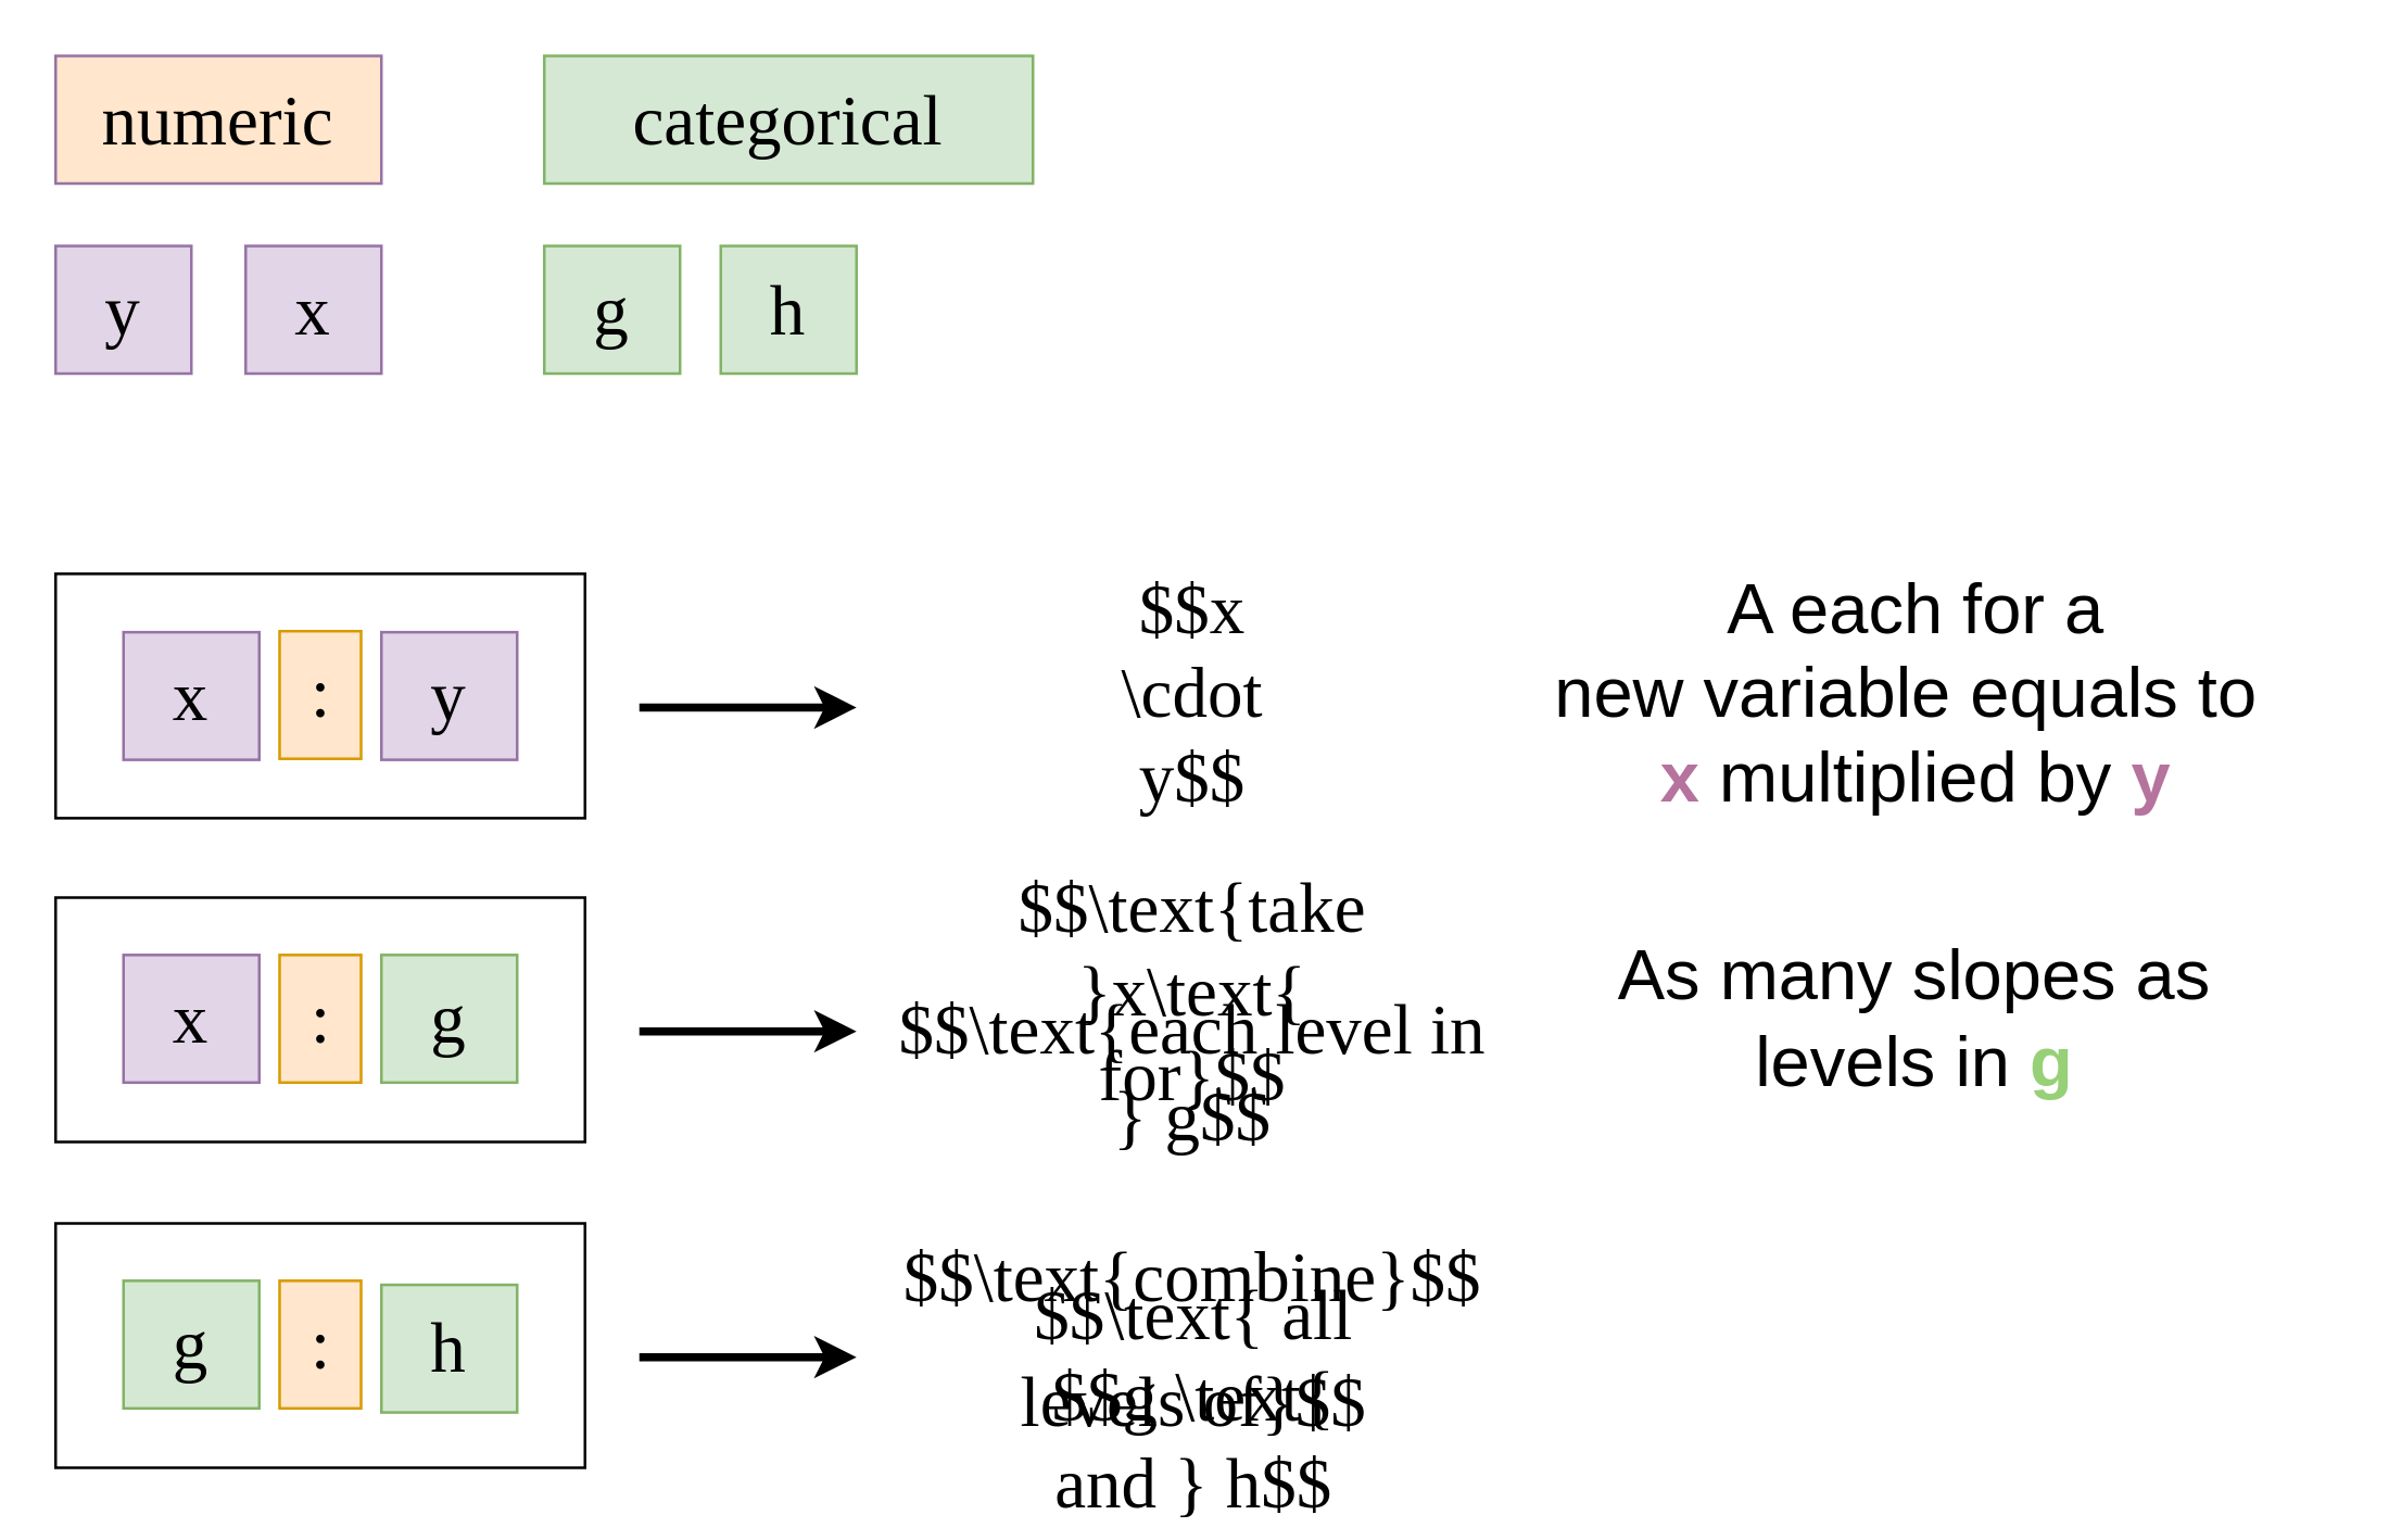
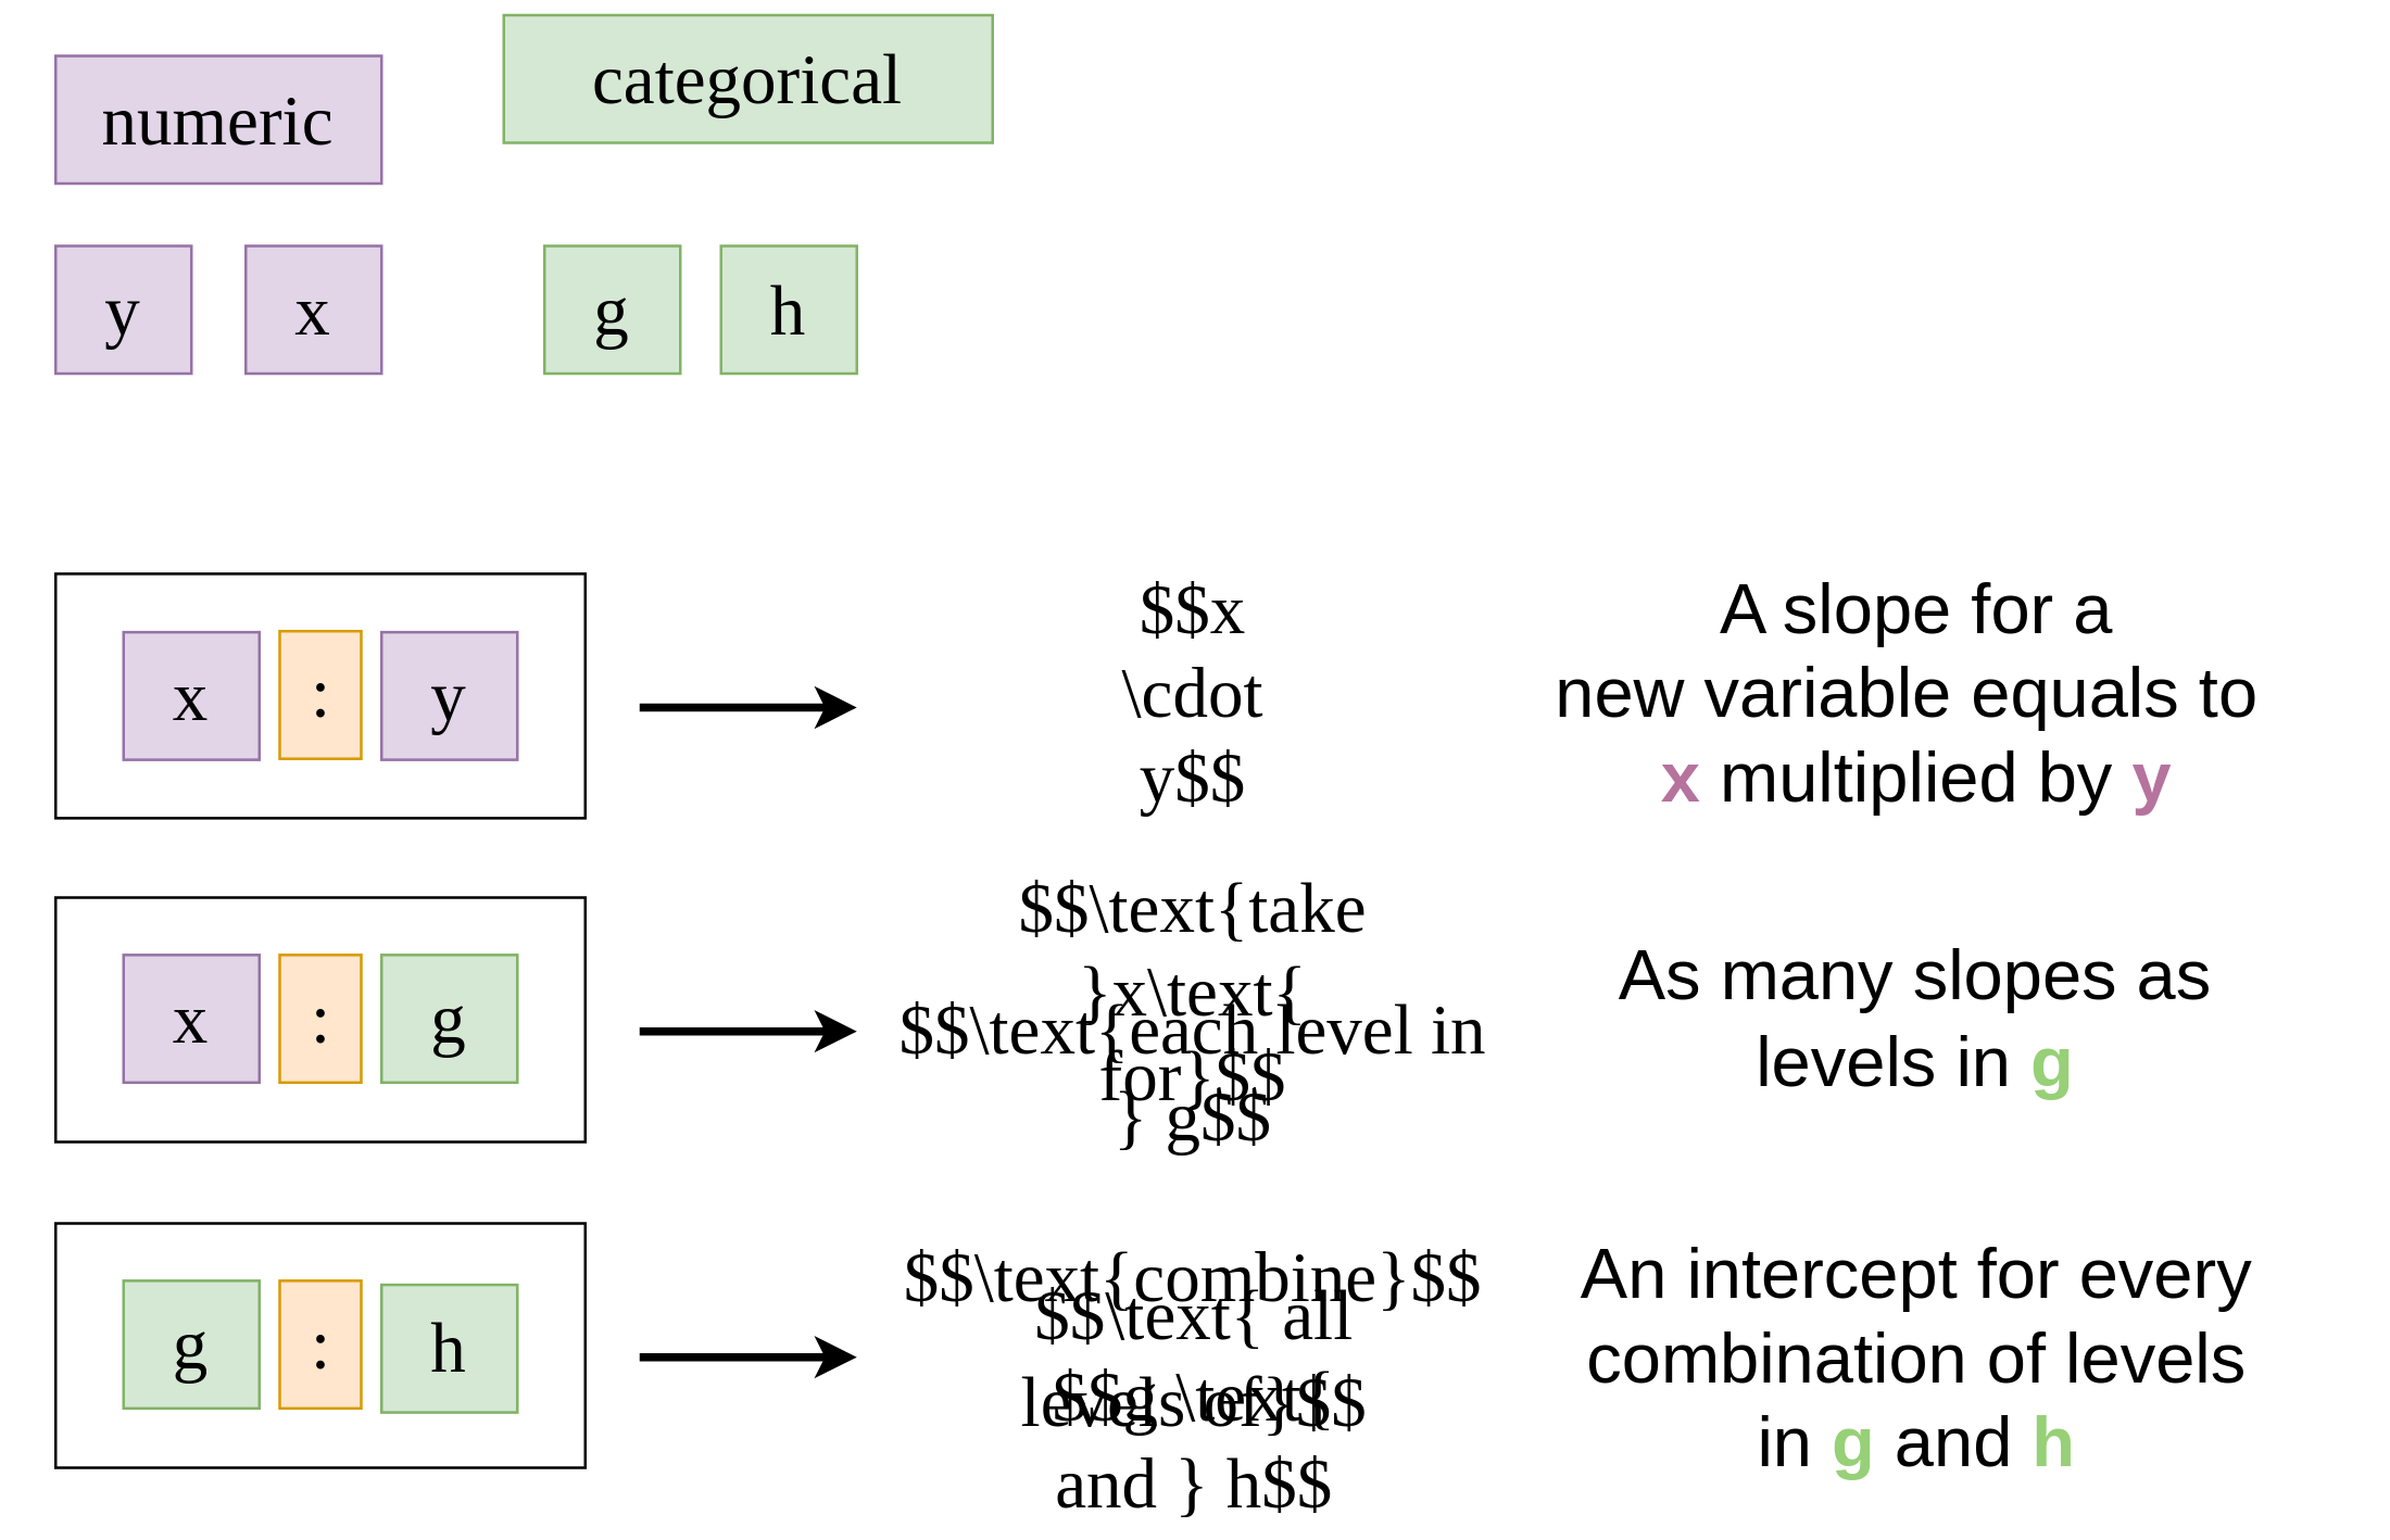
- <mxCell id="5" value="&lt;font style=&quot;font-size: 26px;&quot; face=&quot;Cascadia Code&quot;&gt;numeric&lt;/font&gt;" style="rounded=0;whiteSpace=wrap;html=1;strokeColor=#9673a6;fillColor=#ffe6cc;" parent="1" vertex="1"><mxGeometry x="20" y="20" width="120" height="47" as="geometry" /></mxCell>
+ <mxCell id="5" value="&lt;font style=&quot;font-size: 26px;&quot; face=&quot;Cascadia Code&quot;&gt;numeric&lt;/font&gt;" style="rounded=0;whiteSpace=wrap;html=1;strokeColor=#9673a6;fillColor=#e1d5e7;" parent="1" vertex="1"><mxGeometry x="20" y="20" width="120" height="47" as="geometry" /></mxCell>
- <mxCell id="8" value="&lt;font style=&quot;font-size: 26px;&quot; face=&quot;Cascadia Code&quot;&gt;categorical&lt;/font&gt;" style="rounded=0;whiteSpace=wrap;html=1;strokeColor=#82b366;fillColor=#d5e8d4;" parent="1" vertex="1"><mxGeometry x="200" y="20" width="180" height="47" as="geometry" /></mxCell>
+ <mxCell id="8" value="&lt;font style=&quot;font-size: 26px;&quot; face=&quot;Cascadia Code&quot;&gt;categorical&lt;/font&gt;" style="rounded=0;whiteSpace=wrap;html=1;strokeColor=#82b366;fillColor=#d5e8d4;" parent="1" vertex="1"><mxGeometry x="185" y="5" width="180" height="47" as="geometry" /></mxCell>
- <mxCell id="12" value="&lt;font face=&quot;Helvetica&quot;&gt;A each for a &lt;br&gt;new variable equals to&amp;nbsp;&lt;br&gt;&lt;b&gt;&lt;font color=&quot;#b5739d&quot;&gt;x&lt;/font&gt;&lt;/b&gt; multiplied by &lt;b&gt;&lt;font color=&quot;#b5739d&quot;&gt;y&lt;/font&gt;&lt;/b&gt;&lt;br&gt;&lt;/font&gt;" style="text;html=1;strokeColor=none;fillColor=none;align=center;verticalAlign=middle;whiteSpace=wrap;rounded=0;fontFamily=Cascadia Code;fontSize=26;" parent="1" vertex="1"><mxGeometry x="552.5" y="204.44" width="305" height="101.88" as="geometry" /></mxCell>
+ <mxCell id="12" value="&lt;font face=&quot;Helvetica&quot;&gt;A slope for a &lt;br&gt;new variable equals to&amp;nbsp;&lt;br&gt;&lt;b&gt;&lt;font color=&quot;#b5739d&quot;&gt;x&lt;/font&gt;&lt;/b&gt; multiplied by &lt;b&gt;&lt;font color=&quot;#b5739d&quot;&gt;y&lt;/font&gt;&lt;/b&gt;&lt;br&gt;&lt;/font&gt;" style="text;html=1;strokeColor=none;fillColor=none;align=center;verticalAlign=middle;whiteSpace=wrap;rounded=0;fontFamily=Cascadia Code;fontSize=26;" parent="1" vertex="1"><mxGeometry x="552.5" y="204.44" width="305" height="101.88" as="geometry" /></mxCell>
+ <mxCell id="26" value="&lt;font face=&quot;Helvetica&quot;&gt;An intercept for every combination of levels in&amp;nbsp;&lt;/font&gt;&lt;span style=&quot;font-family: Helvetica;&quot;&gt;&lt;b style=&quot;color: rgb(151, 208, 119);&quot;&gt;g &lt;/b&gt;and&lt;b style=&quot;color: rgb(151, 208, 119);&quot;&gt; h&lt;/b&gt;&lt;/span&gt;" style="text;html=1;strokeColor=none;fillColor=none;align=center;verticalAlign=middle;whiteSpace=wrap;rounded=0;fontFamily=Cascadia Code;fontSize=26;" parent="1" vertex="1"><mxGeometry x="562.5" y="459.45" width="285" height="80.55" as="geometry" /></mxCell>
